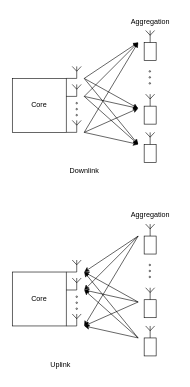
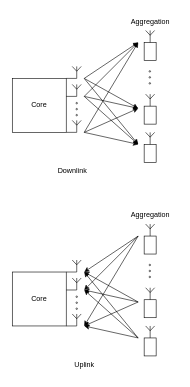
- <mxCell id="60" value="Downlink" style="text;html=1;align=center;verticalAlign=middle;resizable=0;points=[];autosize=1;strokeColor=none;fillColor=none;" vertex="1" parent="1"><mxGeometry x="105" y="270" width="70" height="30" as="geometry" /></mxCell>
+ <mxCell id="60" value="Downlink" style="text;html=1;align=center;verticalAlign=middle;resizable=0;points=[];autosize=1;strokeColor=none;fillColor=none;" vertex="1" parent="1"><mxGeometry x="85" y="270" width="70" height="30" as="geometry" /></mxCell>
- <mxCell id="61" value="Uplink" style="text;html=1;align=center;verticalAlign=middle;resizable=0;points=[];autosize=1;strokeColor=none;fillColor=none;" vertex="1" parent="1"><mxGeometry x="70" y="593" width="60" height="30" as="geometry" /></mxCell>
+ <mxCell id="61" value="Uplink" style="text;html=1;align=center;verticalAlign=middle;resizable=0;points=[];autosize=1;strokeColor=none;fillColor=none;" vertex="1" parent="1"><mxGeometry x="110" y="593" width="60" height="30" as="geometry" /></mxCell>
